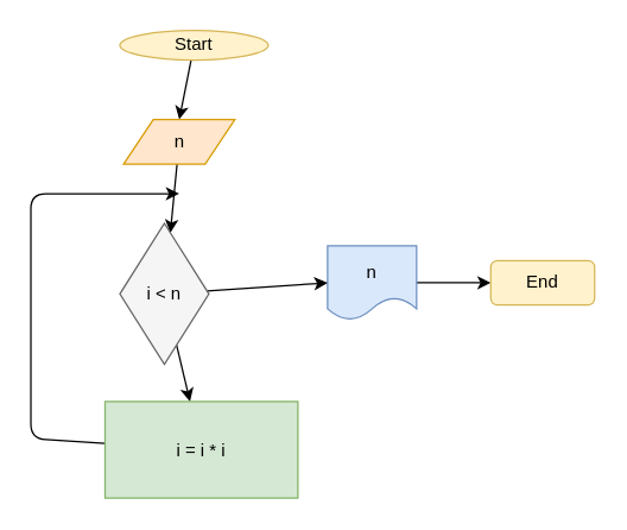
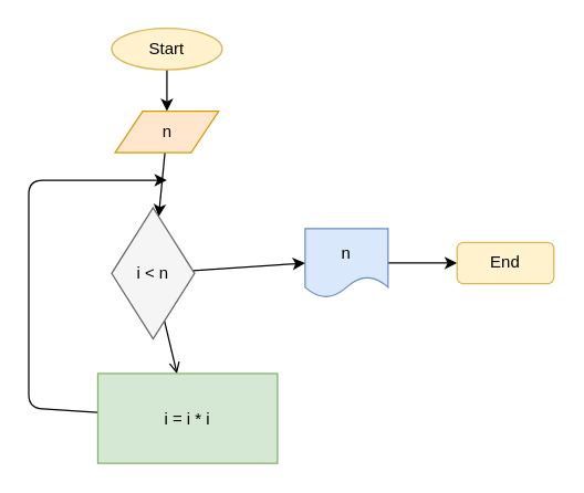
- <mxCell id="3" value="&lt;font color=&quot;#000000&quot;&gt;Start&lt;/font&gt;" style="ellipse;whiteSpace=wrap;html=1;fillColor=#fff2cc;strokeColor=#d6b656;" vertex="1" parent="1"><mxGeometry x="80" y="20" width="100" height="20" as="geometry" /></mxCell>
+ <mxCell id="3" value="&lt;font color=&quot;#000000&quot;&gt;Start&lt;/font&gt;" style="ellipse;whiteSpace=wrap;html=1;fillColor=#fff2cc;strokeColor=#d6b656;" vertex="1" parent="1"><mxGeometry x="80" y="20" width="80" height="30" as="geometry" /></mxCell>
- <mxCell id="8" value="" style="edgeStyle=none;html=1;fontColor=#000000;strokeColor=#000000;" edge="1" parent="1" source="10" target="12"><mxGeometry relative="1" as="geometry" /></mxCell>
+ <mxCell id="8" value="" style="edgeStyle=none;html=1;fontColor=#000000;strokeColor=#000000;endArrow=open;" edge="1" parent="1" source="10" target="12"><mxGeometry relative="1" as="geometry" /></mxCell>
